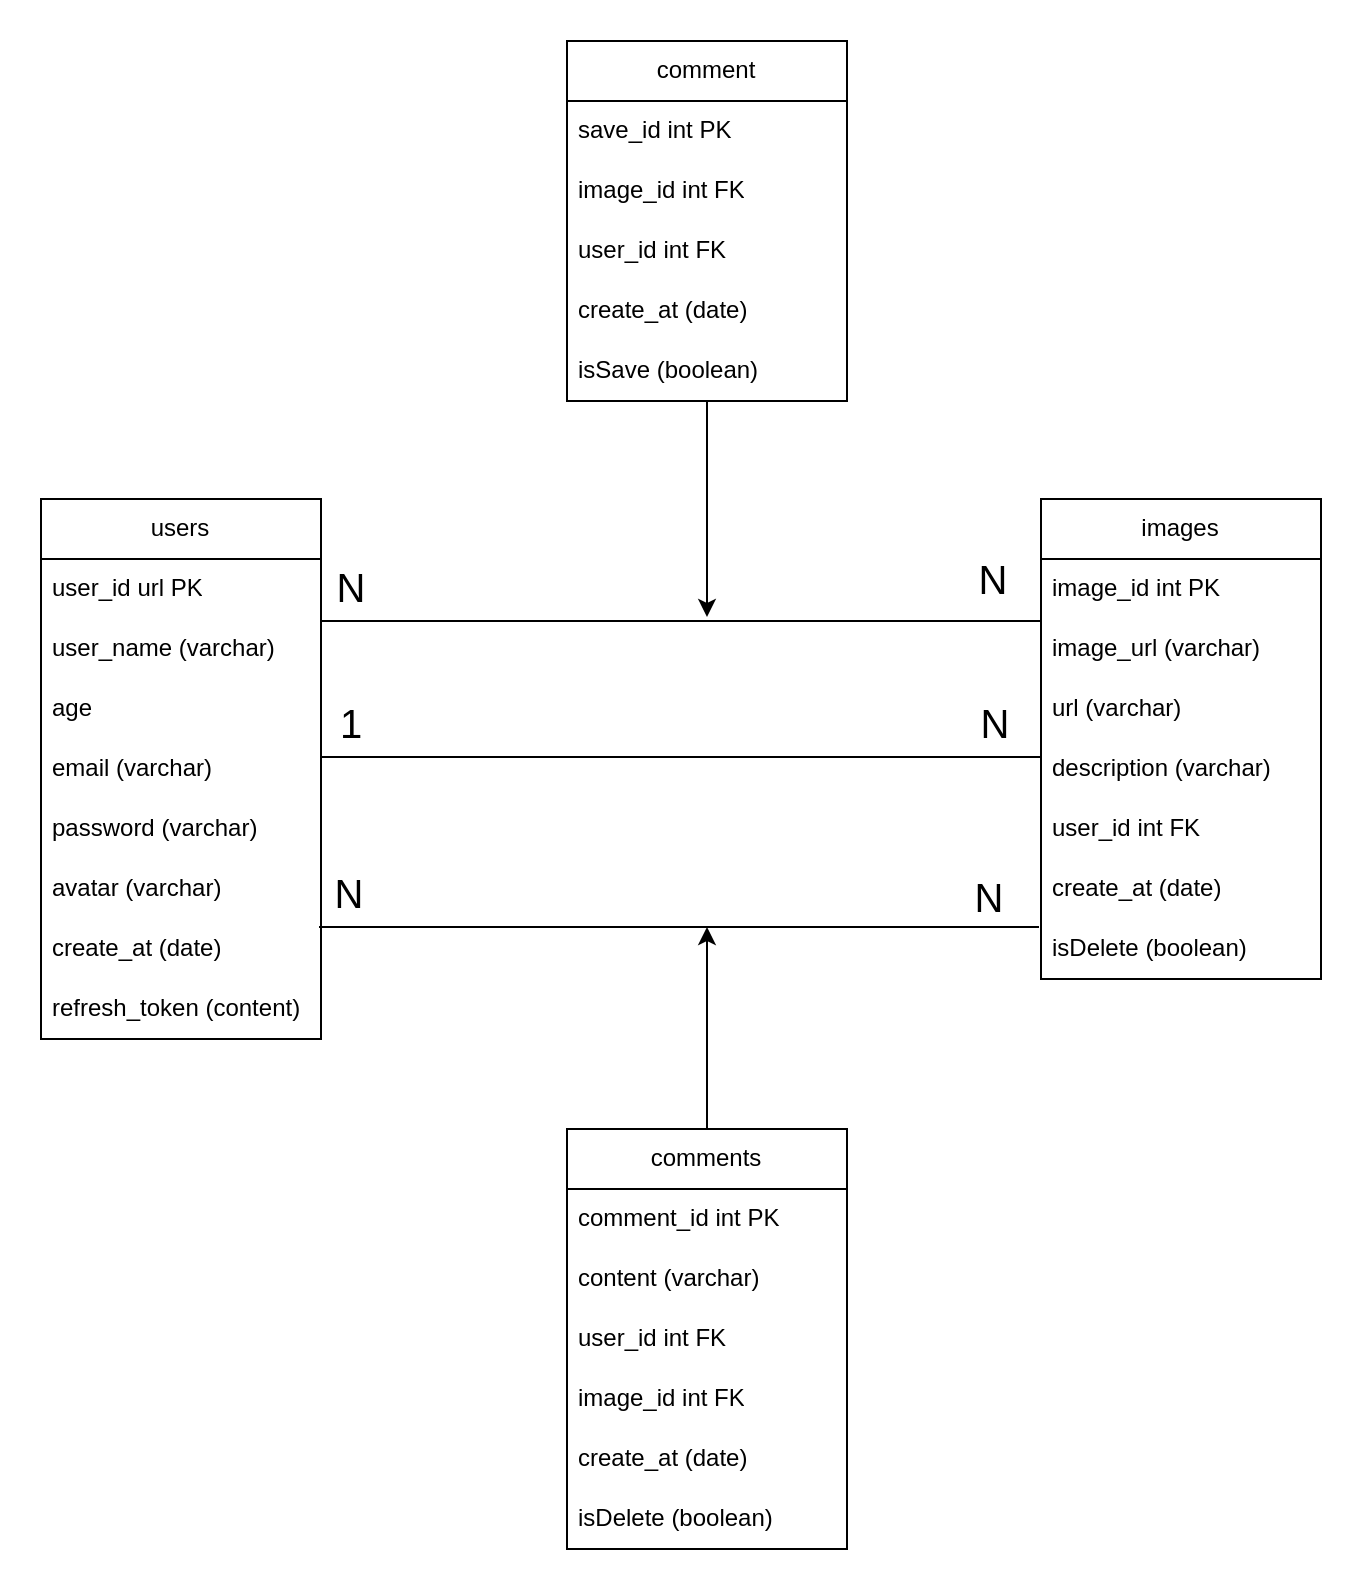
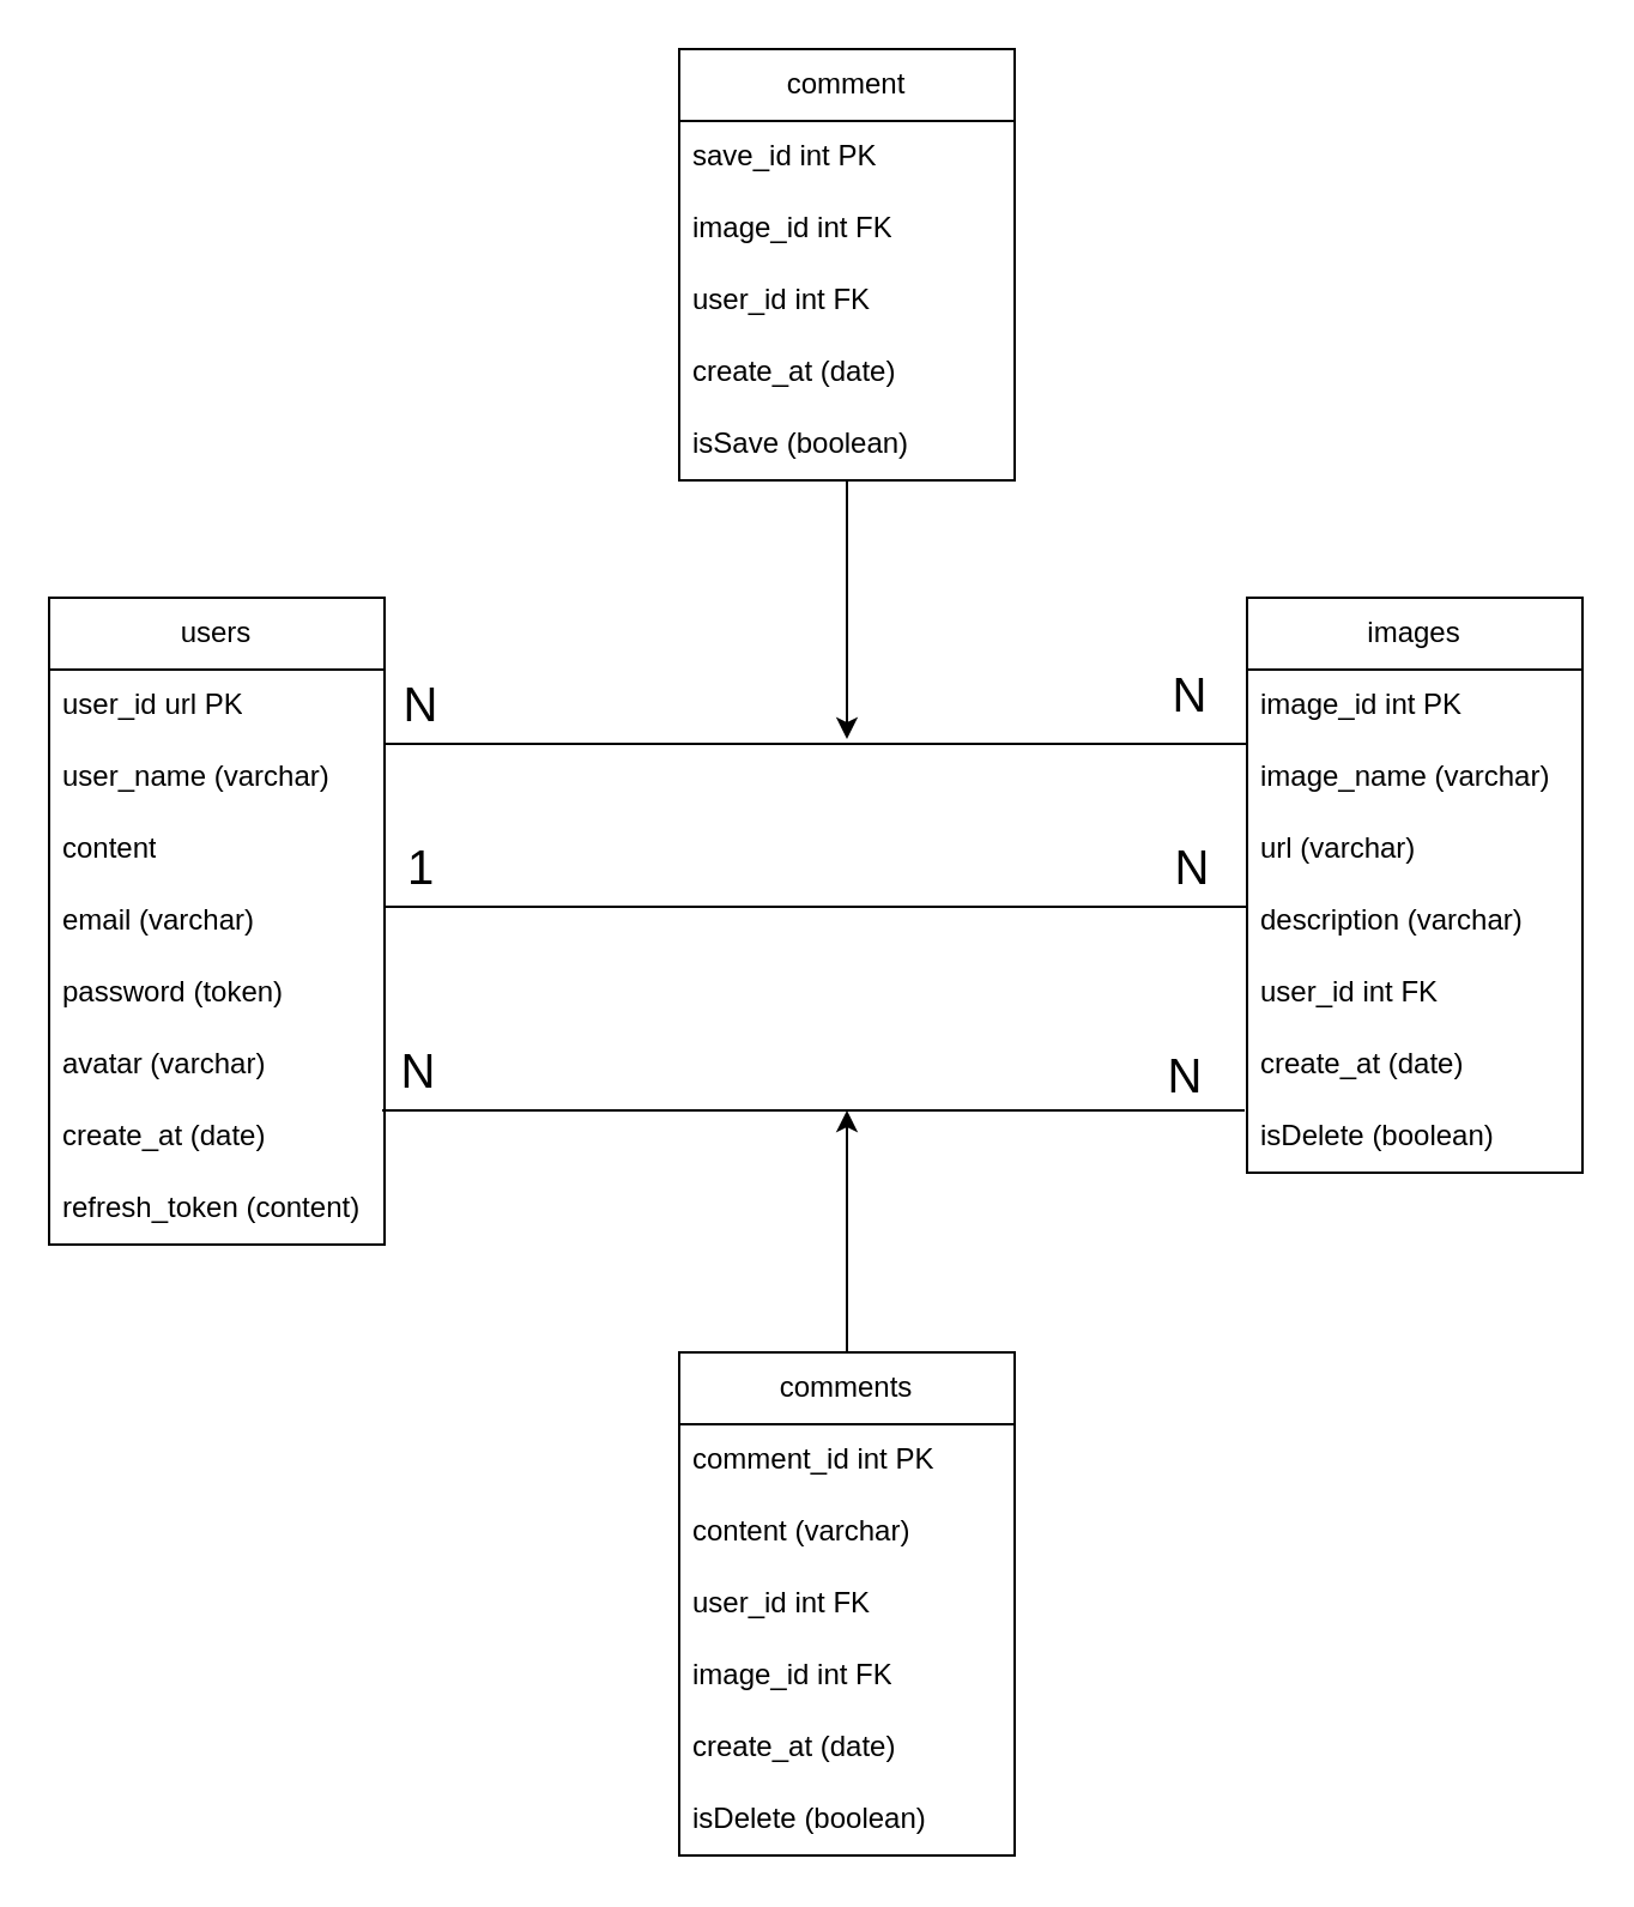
- <mxCell id="13" value="image_url (varchar)" style="text;strokeColor=none;fillColor=none;align=left;verticalAlign=middle;spacingLeft=4;spacingRight=4;overflow=hidden;points=[[0,0.5],[1,0.5]];portConstraint=eastwest;rotatable=0;whiteSpace=wrap;html=1;" vertex="1" parent="11"><mxGeometry y="60" width="140" height="30" as="geometry" /></mxCell>
+ <mxCell id="13" value="image_name (varchar)" style="text;strokeColor=none;fillColor=none;align=left;verticalAlign=middle;spacingLeft=4;spacingRight=4;overflow=hidden;points=[[0,0.5],[1,0.5]];portConstraint=eastwest;rotatable=0;whiteSpace=wrap;html=1;" vertex="1" parent="11"><mxGeometry y="60" width="140" height="30" as="geometry" /></mxCell>
- <mxCell id="5" value="age" style="text;strokeColor=none;fillColor=none;align=left;verticalAlign=middle;spacingLeft=4;spacingRight=4;overflow=hidden;points=[[0,0.5],[1,0.5]];portConstraint=eastwest;rotatable=0;whiteSpace=wrap;html=1;" vertex="1" parent="2"><mxGeometry y="90" width="140" height="30" as="geometry" /></mxCell>
+ <mxCell id="5" value="content" style="text;strokeColor=none;fillColor=none;align=left;verticalAlign=middle;spacingLeft=4;spacingRight=4;overflow=hidden;points=[[0,0.5],[1,0.5]];portConstraint=eastwest;rotatable=0;whiteSpace=wrap;html=1;" vertex="1" parent="2"><mxGeometry y="90" width="140" height="30" as="geometry" /></mxCell>
- <mxCell id="7" value="password (varchar)" style="text;strokeColor=none;fillColor=none;align=left;verticalAlign=middle;spacingLeft=4;spacingRight=4;overflow=hidden;points=[[0,0.5],[1,0.5]];portConstraint=eastwest;rotatable=0;whiteSpace=wrap;html=1;" vertex="1" parent="2"><mxGeometry y="150" width="140" height="30" as="geometry" /></mxCell>
+ <mxCell id="7" value="password (token)" style="text;strokeColor=none;fillColor=none;align=left;verticalAlign=middle;spacingLeft=4;spacingRight=4;overflow=hidden;points=[[0,0.5],[1,0.5]];portConstraint=eastwest;rotatable=0;whiteSpace=wrap;html=1;" vertex="1" parent="2"><mxGeometry y="150" width="140" height="30" as="geometry" /></mxCell>
